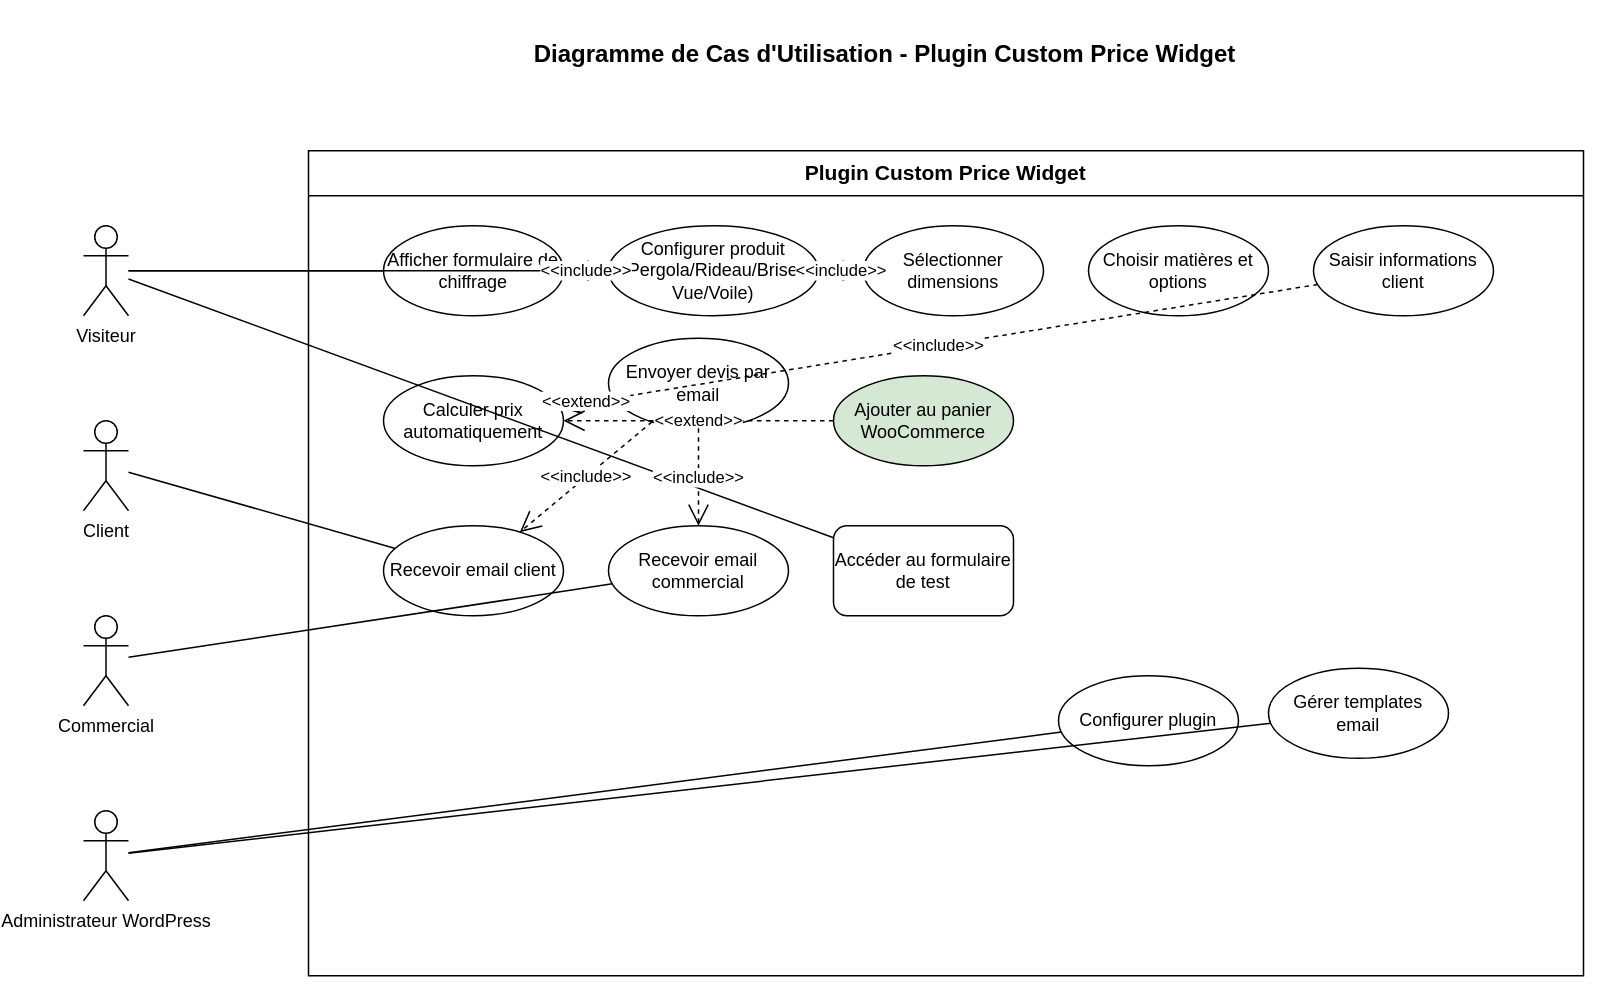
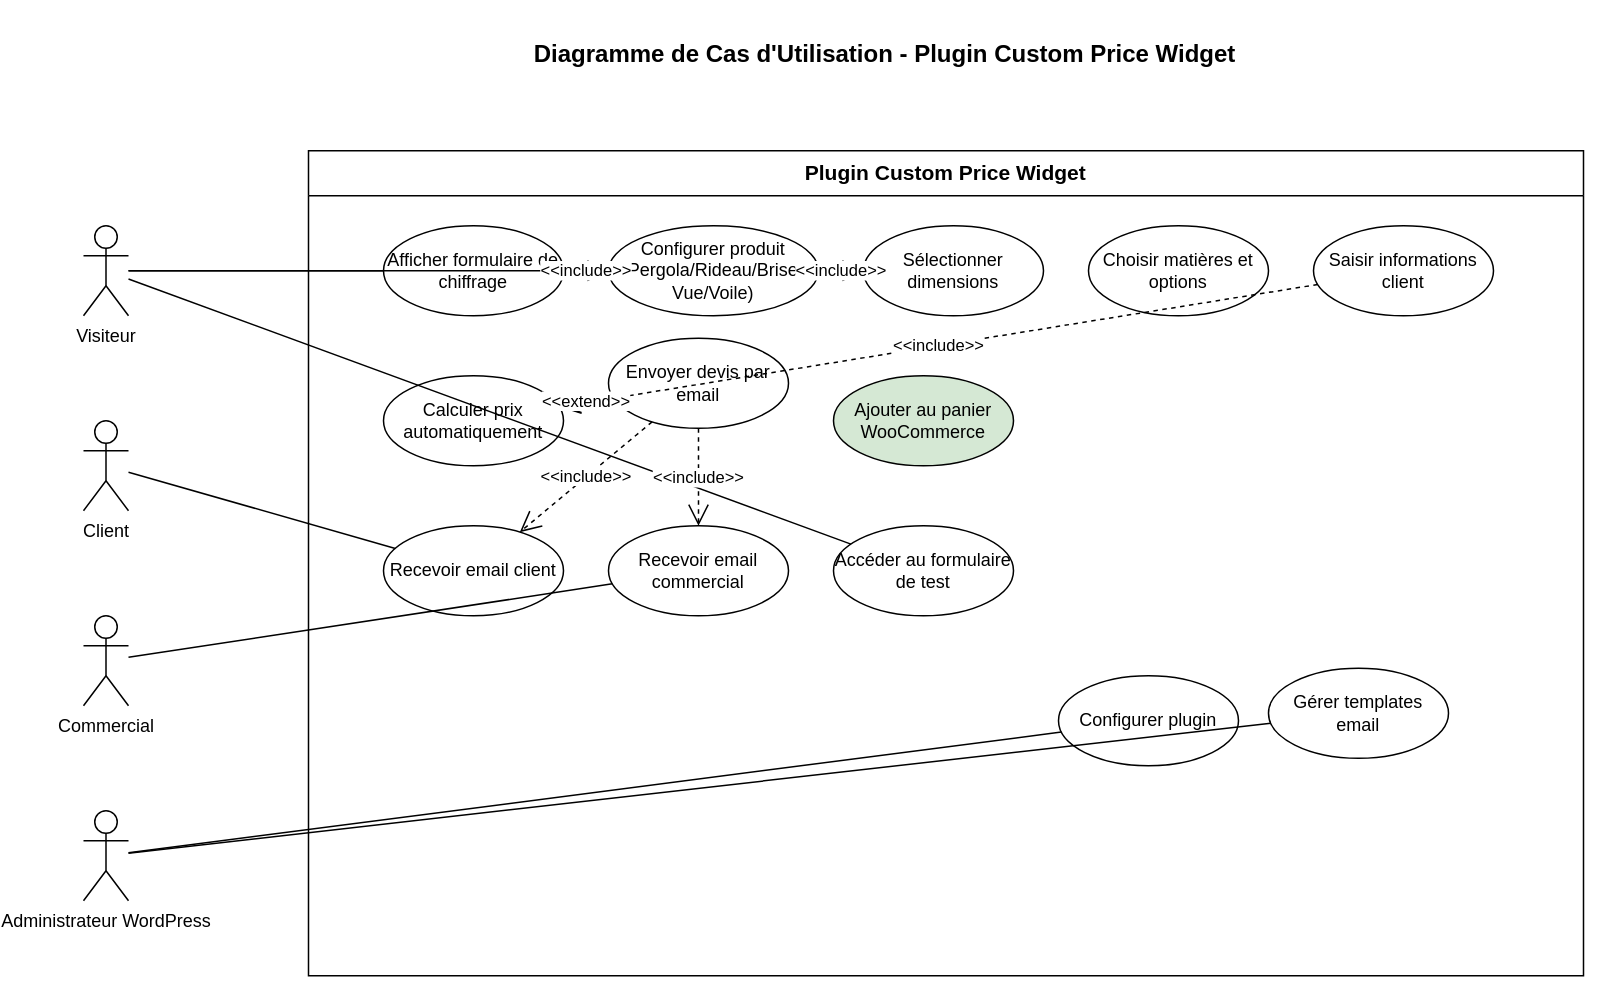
- <mxCell id="32" value="&amp;lt;&amp;lt;extend&amp;gt;&amp;gt;" style="endArrow=open;endSize=12;dashed=1;html=1;rounded=0;" edge="1" parent="1" source="15" target="13"><mxGeometry width="160" relative="1" as="geometry"><mxPoint x="320" y="280" as="sourcePoint" /><mxPoint x="140" y="280" as="targetPoint" /></mxGeometry></mxCell>
- <mxCell id="18" value="Accéder au formulaire de test" style="whiteSpace=wrap;html=1;rounded=1;" vertex="1" parent="7"><mxGeometry x="350" y="250" width="120" height="60" as="geometry" /></mxCell>
+ <mxCell id="18" value="Accéder au formulaire de test" style="ellipse;whiteSpace=wrap;html=1;" vertex="1" parent="7"><mxGeometry x="350" y="250" width="120" height="60" as="geometry" /></mxCell>
